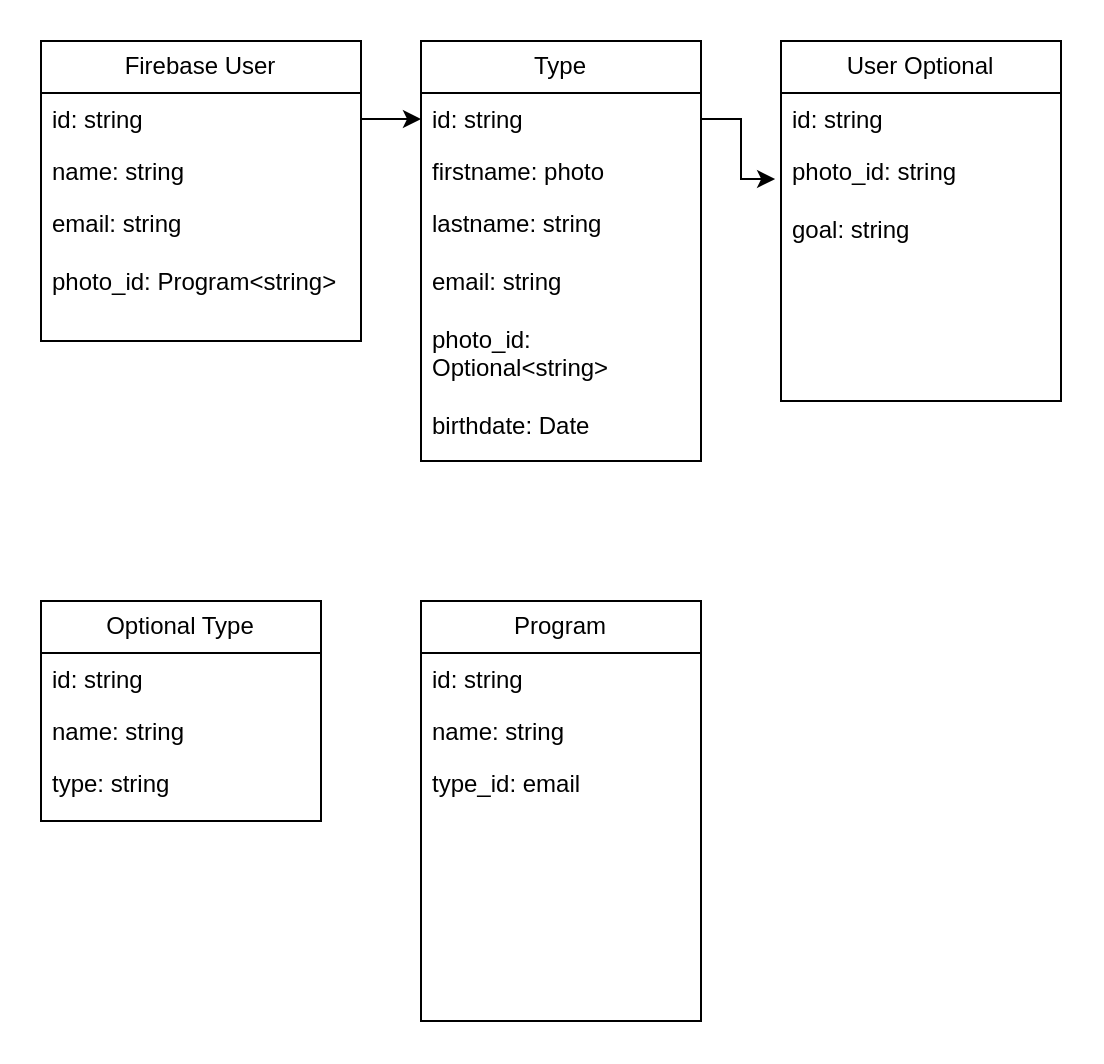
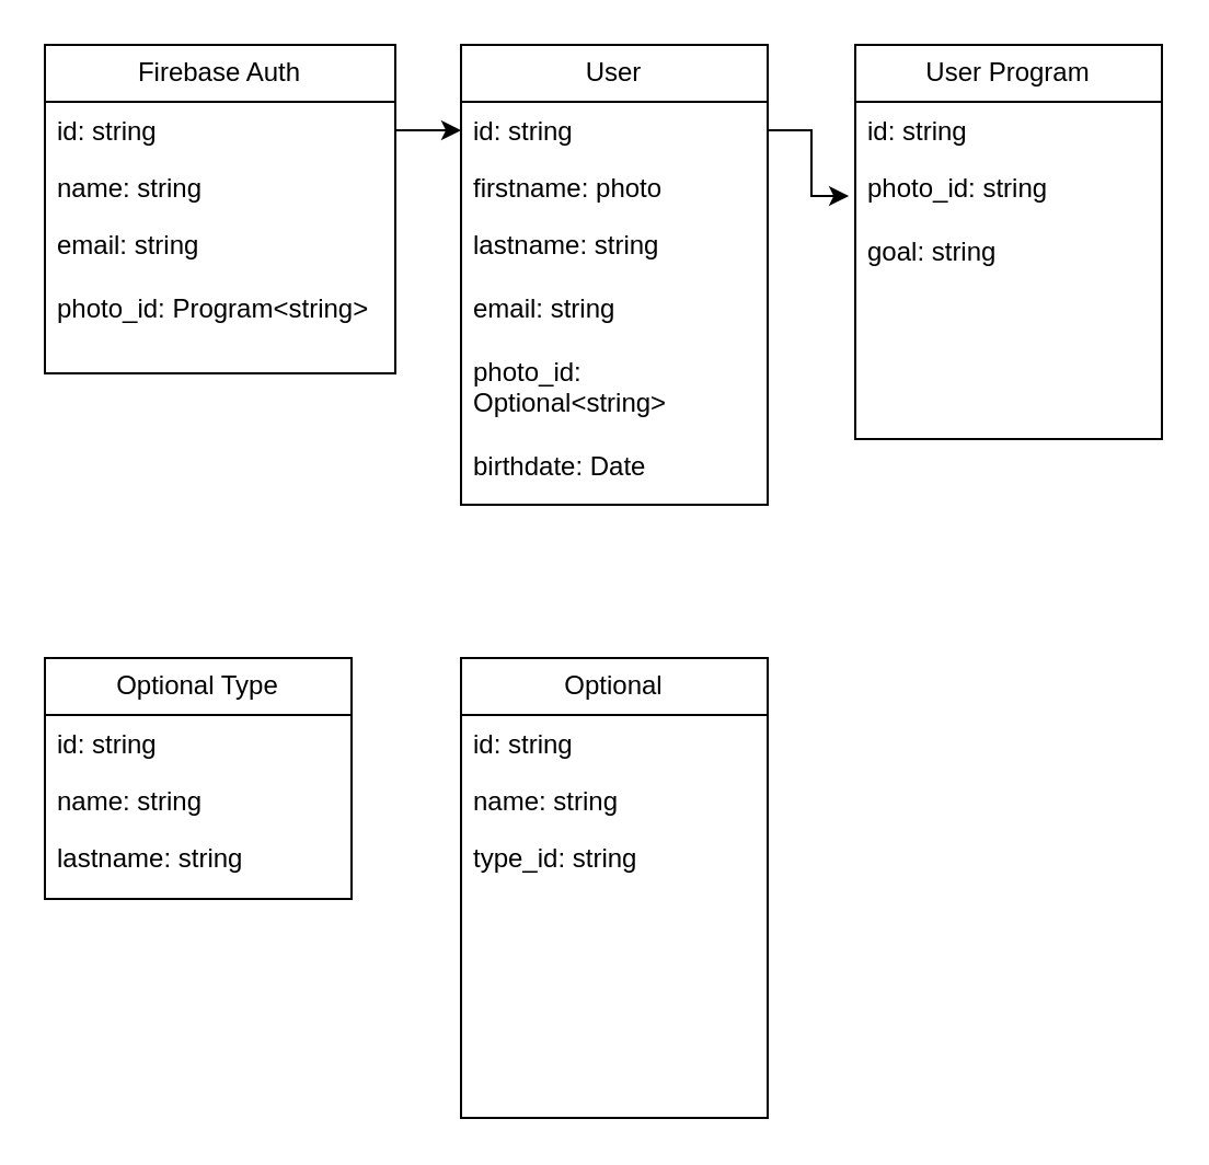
- <mxCell id="6" value="Firebase User" style="swimlane;fontStyle=0;childLayout=stackLayout;horizontal=1;startSize=26;fillColor=none;horizontalStack=0;resizeParent=1;resizeParentMax=0;resizeLast=0;collapsible=1;marginBottom=0;whiteSpace=wrap;html=1;" vertex="1" parent="1"><mxGeometry x="20" y="20" width="160" height="150" as="geometry" /></mxCell>
+ <mxCell id="6" value="Firebase Auth" style="swimlane;fontStyle=0;childLayout=stackLayout;horizontal=1;startSize=26;fillColor=none;horizontalStack=0;resizeParent=1;resizeParentMax=0;resizeLast=0;collapsible=1;marginBottom=0;whiteSpace=wrap;html=1;" vertex="1" parent="1"><mxGeometry x="20" y="20" width="160" height="150" as="geometry" /></mxCell>
- <mxCell id="2" value="Type" style="swimlane;fontStyle=0;childLayout=stackLayout;horizontal=1;startSize=26;fillColor=none;horizontalStack=0;resizeParent=1;resizeParentMax=0;resizeLast=0;collapsible=1;marginBottom=0;whiteSpace=wrap;html=1;" vertex="1" parent="1"><mxGeometry x="210" y="20" width="140" height="210" as="geometry" /></mxCell>
+ <mxCell id="2" value="User" style="swimlane;fontStyle=0;childLayout=stackLayout;horizontal=1;startSize=26;fillColor=none;horizontalStack=0;resizeParent=1;resizeParentMax=0;resizeLast=0;collapsible=1;marginBottom=0;whiteSpace=wrap;html=1;" vertex="1" parent="1"><mxGeometry x="210" y="20" width="140" height="210" as="geometry" /></mxCell>
- <mxCell id="15" value="User Optional" style="swimlane;fontStyle=0;childLayout=stackLayout;horizontal=1;startSize=26;fillColor=none;horizontalStack=0;resizeParent=1;resizeParentMax=0;resizeLast=0;collapsible=1;marginBottom=0;whiteSpace=wrap;html=1;" vertex="1" parent="1"><mxGeometry x="390" y="20" width="140" height="180" as="geometry" /></mxCell>
+ <mxCell id="15" value="User Program" style="swimlane;fontStyle=0;childLayout=stackLayout;horizontal=1;startSize=26;fillColor=none;horizontalStack=0;resizeParent=1;resizeParentMax=0;resizeLast=0;collapsible=1;marginBottom=0;whiteSpace=wrap;html=1;" vertex="1" parent="1"><mxGeometry x="390" y="20" width="140" height="180" as="geometry" /></mxCell>
- <mxCell id="11" value="Program" style="swimlane;fontStyle=0;childLayout=stackLayout;horizontal=1;startSize=26;fillColor=none;horizontalStack=0;resizeParent=1;resizeParentMax=0;resizeLast=0;collapsible=1;marginBottom=0;whiteSpace=wrap;html=1;" vertex="1" parent="1"><mxGeometry x="210" y="300" width="140" height="210" as="geometry" /></mxCell>
+ <mxCell id="11" value="Optional" style="swimlane;fontStyle=0;childLayout=stackLayout;horizontal=1;startSize=26;fillColor=none;horizontalStack=0;resizeParent=1;resizeParentMax=0;resizeLast=0;collapsible=1;marginBottom=0;whiteSpace=wrap;html=1;" vertex="1" parent="1"><mxGeometry x="210" y="300" width="140" height="210" as="geometry" /></mxCell>
- <mxCell id="22" value="type: string" style="text;strokeColor=none;fillColor=none;align=left;verticalAlign=top;spacingLeft=4;spacingRight=4;overflow=hidden;rotatable=0;points=[[0,0.5],[1,0.5]];portConstraint=eastwest;whiteSpace=wrap;html=1;" vertex="1" parent="19"><mxGeometry y="78" width="140" height="32" as="geometry" /></mxCell>
+ <mxCell id="22" value="lastname: string" style="text;strokeColor=none;fillColor=none;align=left;verticalAlign=top;spacingLeft=4;spacingRight=4;overflow=hidden;rotatable=0;points=[[0,0.5],[1,0.5]];portConstraint=eastwest;whiteSpace=wrap;html=1;" vertex="1" parent="19"><mxGeometry y="78" width="140" height="32" as="geometry" /></mxCell>
- <mxCell id="14" value="type_id: email" style="text;strokeColor=none;fillColor=none;align=left;verticalAlign=top;spacingLeft=4;spacingRight=4;overflow=hidden;rotatable=0;points=[[0,0.5],[1,0.5]];portConstraint=eastwest;whiteSpace=wrap;html=1;" vertex="1" parent="11"><mxGeometry y="78" width="140" height="132" as="geometry" /></mxCell>
+ <mxCell id="14" value="type_id: string" style="text;strokeColor=none;fillColor=none;align=left;verticalAlign=top;spacingLeft=4;spacingRight=4;overflow=hidden;rotatable=0;points=[[0,0.5],[1,0.5]];portConstraint=eastwest;whiteSpace=wrap;html=1;" vertex="1" parent="11"><mxGeometry y="78" width="140" height="132" as="geometry" /></mxCell>
